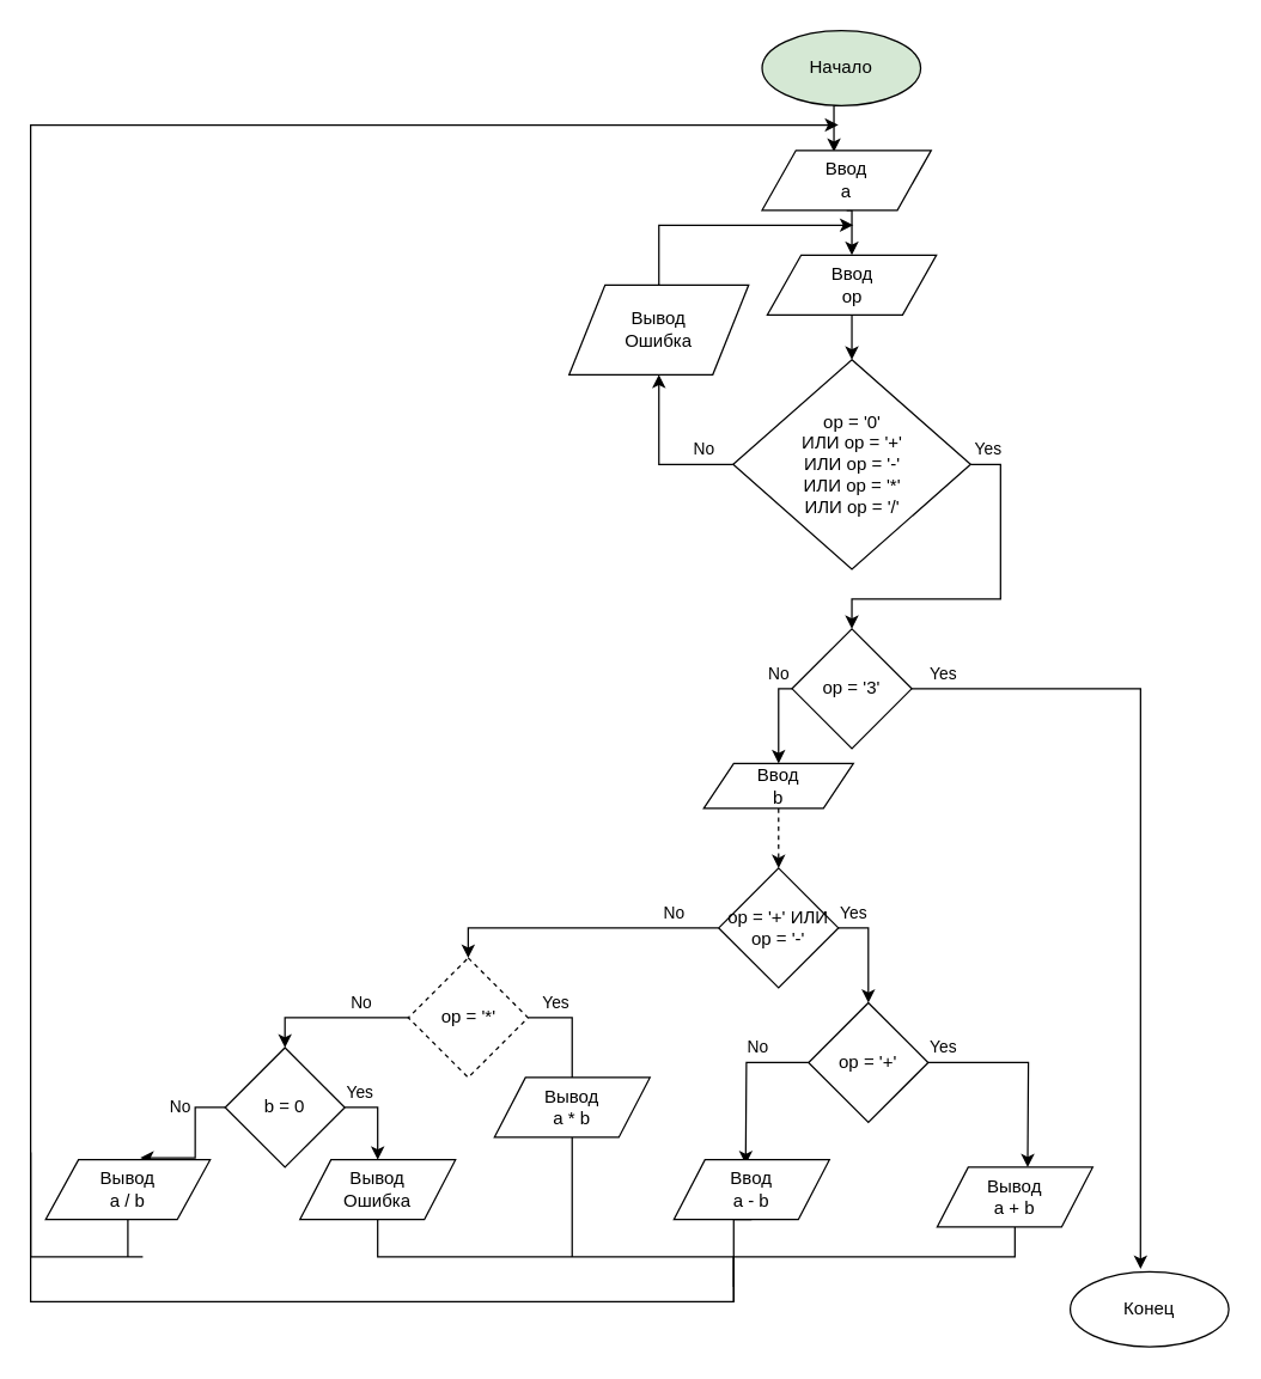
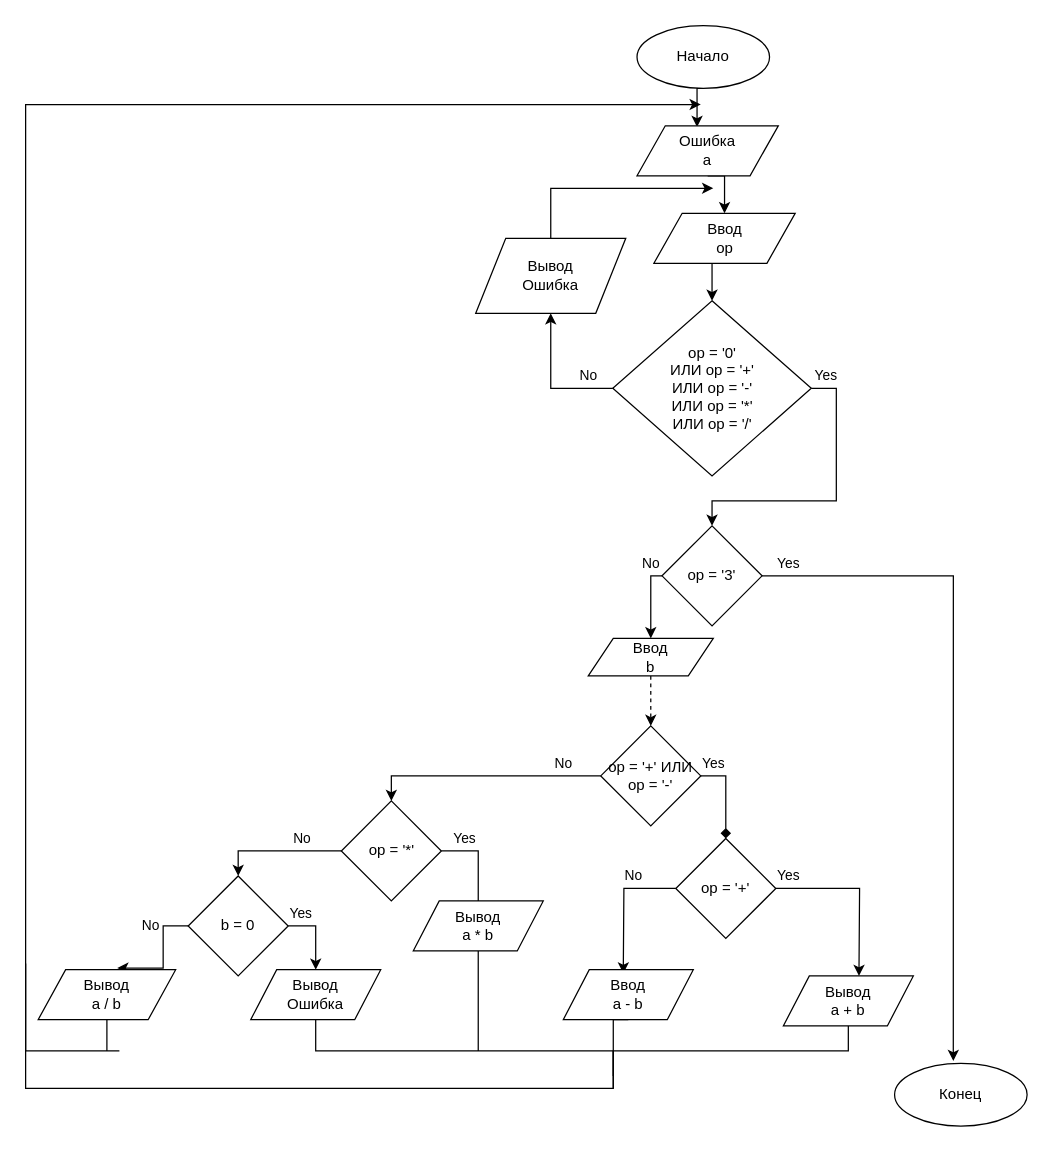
- <mxCell id="3" value="Начало" style="ellipse;whiteSpace=wrap;html=1;fillColor=#d5e8d4;" vertex="1" parent="1"><mxGeometry x="509" y="20" width="106" height="50" as="geometry" /></mxCell>
+ <mxCell id="3" value="Начало" style="ellipse;whiteSpace=wrap;html=1;" vertex="1" parent="1"><mxGeometry x="509" y="20" width="106" height="50" as="geometry" /></mxCell>
- <mxCell id="10" value="Ввод&lt;br&gt;a" style="shape=parallelogram;perimeter=parallelogramPerimeter;whiteSpace=wrap;html=1;" vertex="1" parent="1"><mxGeometry x="509" y="100" width="113" height="40" as="geometry" /></mxCell>
+ <mxCell id="10" value="Ошибка&lt;br&gt;a" style="shape=parallelogram;perimeter=parallelogramPerimeter;whiteSpace=wrap;html=1;" vertex="1" parent="1"><mxGeometry x="509" y="100" width="113" height="40" as="geometry" /></mxCell>
- <mxCell id="5" value="Ввод&lt;br&gt;op" style="shape=parallelogram;perimeter=parallelogramPerimeter;whiteSpace=wrap;html=1;" vertex="1" parent="1"><mxGeometry x="512.5" y="170" width="113" height="40" as="geometry" /></mxCell>
+ <mxCell id="5" value="Ввод&lt;br&gt;op" style="shape=parallelogram;perimeter=parallelogramPerimeter;whiteSpace=wrap;html=1;" vertex="1" parent="1"><mxGeometry x="522.5" y="170" width="113" height="40" as="geometry" /></mxCell>
- <mxCell id="17" value="Yes" style="edgeStyle=orthogonalEdgeStyle;rounded=0;orthogonalLoop=1;jettySize=auto;html=1;exitX=1;exitY=0.5;exitDx=0;exitDy=0;entryX=0.5;entryY=0;entryDx=0;entryDy=0;" edge="1" parent="1" source="19" target="16"><mxGeometry x="-0.714" y="10" relative="1" as="geometry"><mxPoint as="offset" /></mxGeometry></mxCell>
+ <mxCell id="17" value="Yes" style="edgeStyle=orthogonalEdgeStyle;rounded=0;orthogonalLoop=1;jettySize=auto;html=1;exitX=1;exitY=0.5;exitDx=0;exitDy=0;entryX=0.5;entryY=0;entryDx=0;entryDy=0;endArrow=diamond;" edge="1" parent="1" source="19" target="16"><mxGeometry x="-0.714" y="10" relative="1" as="geometry"><mxPoint as="offset" /></mxGeometry></mxCell>
- <mxCell id="22" value="op = '*'" style="rhombus;whiteSpace=wrap;html=1;dashed=1;" vertex="1" parent="1"><mxGeometry x="272.5" y="640" width="80" height="80" as="geometry" /></mxCell>
+ <mxCell id="22" value="op = '*'" style="rhombus;whiteSpace=wrap;html=1;" vertex="1" parent="1"><mxGeometry x="272.5" y="640" width="80" height="80" as="geometry" /></mxCell>
